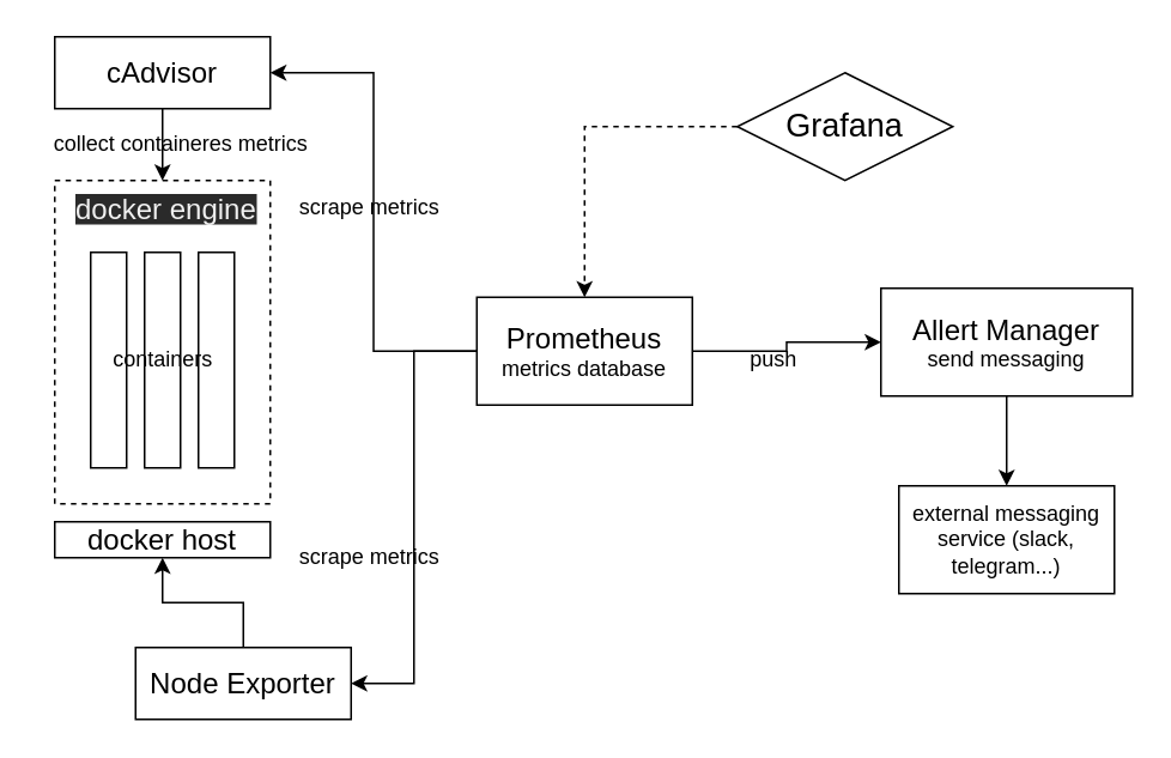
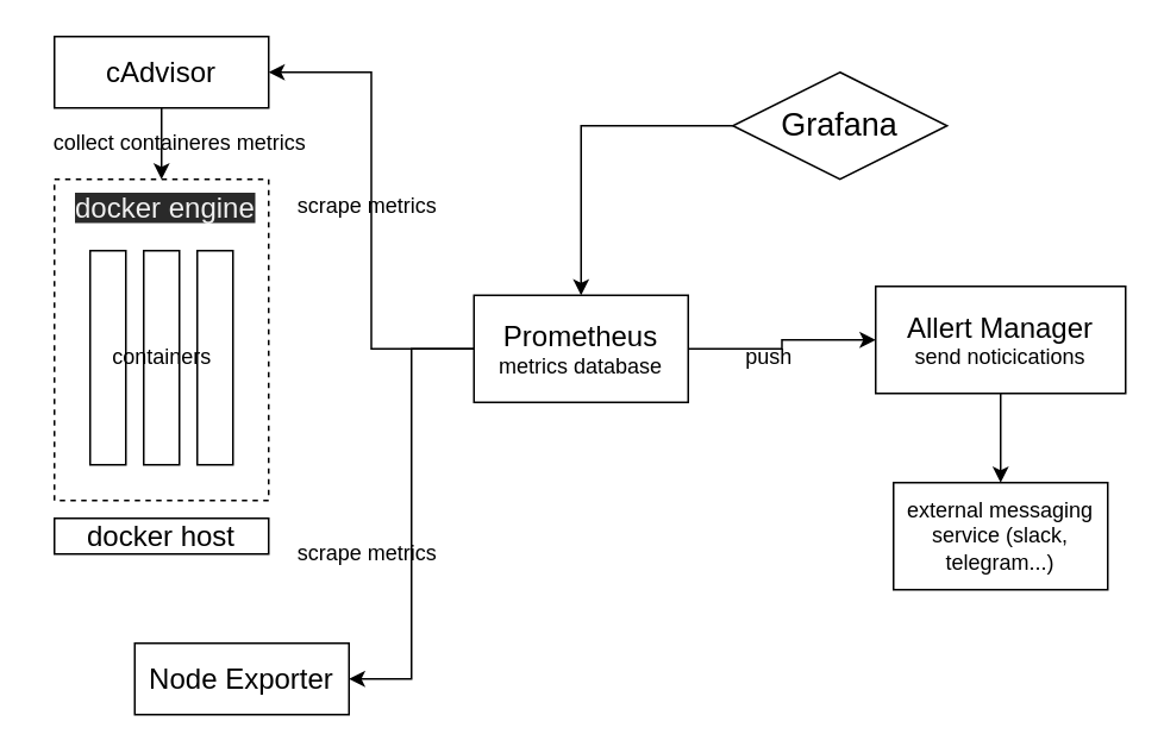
- <mxCell id="10" style="edgeStyle=orthogonalEdgeStyle;rounded=0;orthogonalLoop=1;jettySize=auto;html=1;entryX=0.5;entryY=0;entryDx=0;entryDy=0;dashed=1;" parent="1" source="11" target="9" edge="1"><mxGeometry relative="1" as="geometry" /></mxCell>
+ <mxCell id="10" style="edgeStyle=orthogonalEdgeStyle;rounded=0;orthogonalLoop=1;jettySize=auto;html=1;entryX=0.5;entryY=0;entryDx=0;entryDy=0;" parent="1" source="11" target="9" edge="1"><mxGeometry relative="1" as="geometry" /></mxCell>
- <mxCell id="5" value="&lt;font&gt;&lt;span style=&quot;font-size: 16px&quot;&gt;Allert Manager&lt;/span&gt;&lt;br&gt;&lt;font style=&quot;font-size: 12px&quot;&gt;send messaging&lt;/font&gt;&lt;br&gt;&lt;/font&gt;" style="whiteSpace=wrap;html=1;" parent="1" vertex="1"><mxGeometry x="490" y="160" width="140" height="60" as="geometry" /></mxCell>
+ <mxCell id="5" value="&lt;font&gt;&lt;span style=&quot;font-size: 16px&quot;&gt;Allert Manager&lt;/span&gt;&lt;br&gt;&lt;font style=&quot;font-size: 12px&quot;&gt;send noticications&lt;/font&gt;&lt;br&gt;&lt;/font&gt;" style="whiteSpace=wrap;html=1;" parent="1" vertex="1"><mxGeometry x="490" y="160" width="140" height="60" as="geometry" /></mxCell>
- <mxCell id="2" style="edgeStyle=orthogonalEdgeStyle;rounded=0;orthogonalLoop=1;jettySize=auto;html=1;entryX=0.5;entryY=1;entryDx=0;entryDy=0;" parent="1" source="19" target="15" edge="1"><mxGeometry relative="1" as="geometry" /></mxCell>
